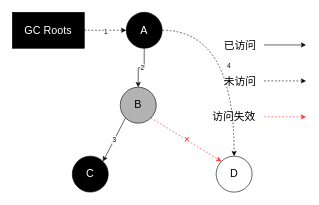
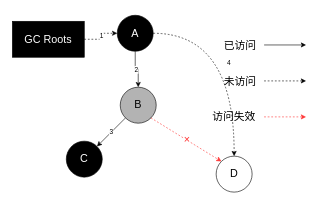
- <mxCell id="4" value="&lt;font color=&quot;#ffffff&quot; style=&quot;font-size: 18px;&quot;&gt;GC Roots&lt;/font&gt;" style="rounded=0;whiteSpace=wrap;html=1;fillColor=#000000;" parent="1" vertex="1"><mxGeometry x="20" y="20" width="120" height="60" as="geometry" /></mxCell>
+ <mxCell id="4" value="&lt;font color=&quot;#ffffff&quot; style=&quot;font-size: 18px;&quot;&gt;GC Roots&lt;/font&gt;" style="rounded=0;whiteSpace=wrap;html=1;fillColor=#000000;" parent="1" vertex="1"><mxGeometry x="20" y="35" width="120" height="60" as="geometry" /></mxCell>
- <mxCell id="9" value="&lt;font style=&quot;font-size: 18px;&quot; color=&quot;#ffffff&quot;&gt;A&lt;/font&gt;" style="ellipse;whiteSpace=wrap;html=1;aspect=fixed;fillColor=#000000;" parent="1" vertex="1"><mxGeometry x="210" y="20" width="60" height="60" as="geometry" /></mxCell>
+ <mxCell id="9" value="&lt;font style=&quot;font-size: 18px;&quot; color=&quot;#ffffff&quot;&gt;A&lt;/font&gt;" style="ellipse;whiteSpace=wrap;html=1;aspect=fixed;fillColor=#000000;" parent="1" vertex="1"><mxGeometry x="195" y="25" width="60" height="60" as="geometry" /></mxCell>
- <mxCell id="15" value="&lt;font style=&quot;font-size: 18px;&quot; color=&quot;#ffffff&quot;&gt;C&lt;/font&gt;" style="ellipse;whiteSpace=wrap;html=1;aspect=fixed;fillColor=#000000;" parent="1" vertex="1"><mxGeometry x="120" y="260" width="60" height="60" as="geometry" /></mxCell>
+ <mxCell id="15" value="&lt;font style=&quot;font-size: 18px;&quot; color=&quot;#ffffff&quot;&gt;C&lt;/font&gt;" style="ellipse;whiteSpace=wrap;html=1;aspect=fixed;fillColor=#000000;" parent="1" vertex="1"><mxGeometry x="110" y="235" width="60" height="60" as="geometry" /></mxCell>
